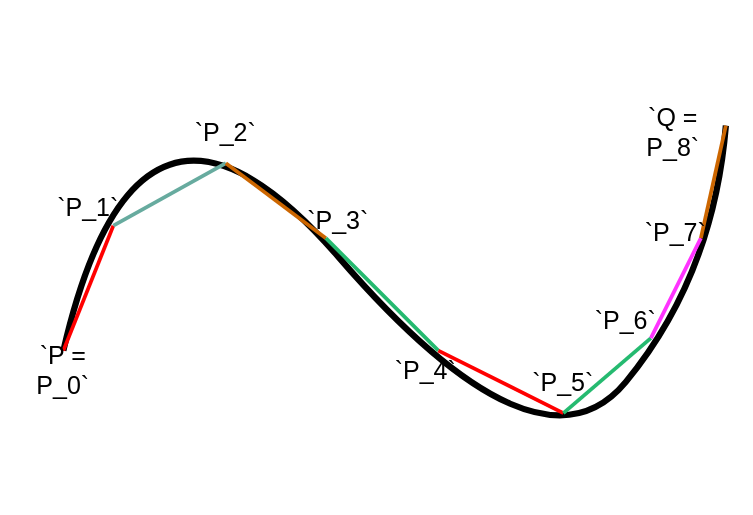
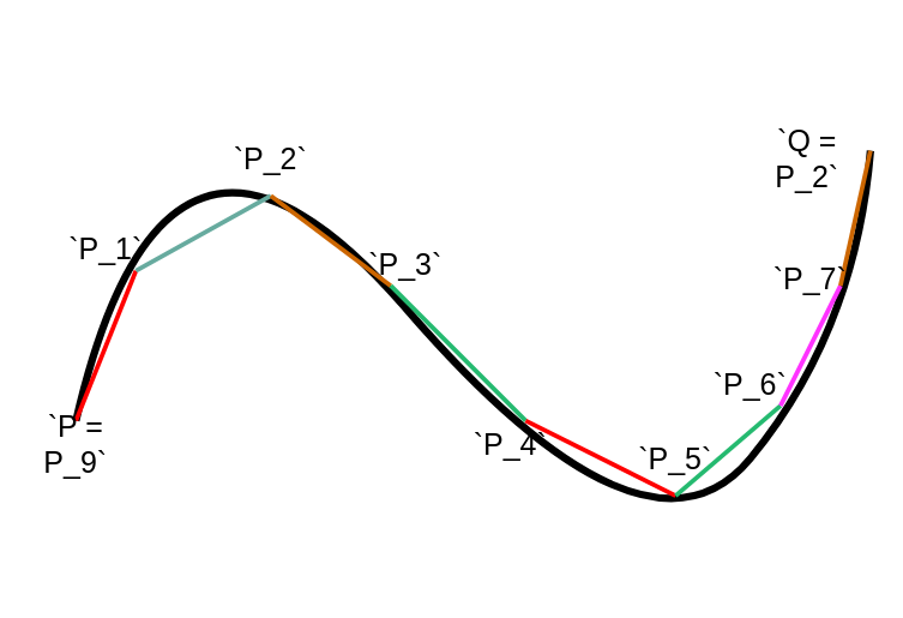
- <mxCell id="19" value="`Q = P_8`" style="text;html=1;align=center;verticalAlign=middle;whiteSpace=wrap;rounded=0;fontSize=20;" vertex="1" parent="1"><mxGeometry x="508" y="90" width="60" height="30" as="geometry" /></mxCell>
+ <mxCell id="19" value="`Q = P_2`" style="text;html=1;align=center;verticalAlign=middle;whiteSpace=wrap;rounded=0;fontSize=20;" vertex="1" parent="1"><mxGeometry x="508" y="90" width="60" height="30" as="geometry" /></mxCell>
- <mxCell id="11" value="`P = P_0`" style="text;html=1;align=center;verticalAlign=middle;whiteSpace=wrap;rounded=0;fontSize=20;" vertex="1" parent="1"><mxGeometry x="20" y="280" width="60" height="30" as="geometry" /></mxCell>
+ <mxCell id="11" value="`P = P_9`" style="text;html=1;align=center;verticalAlign=middle;whiteSpace=wrap;rounded=0;fontSize=20;" vertex="1" parent="1"><mxGeometry x="20" y="280" width="60" height="30" as="geometry" /></mxCell>
